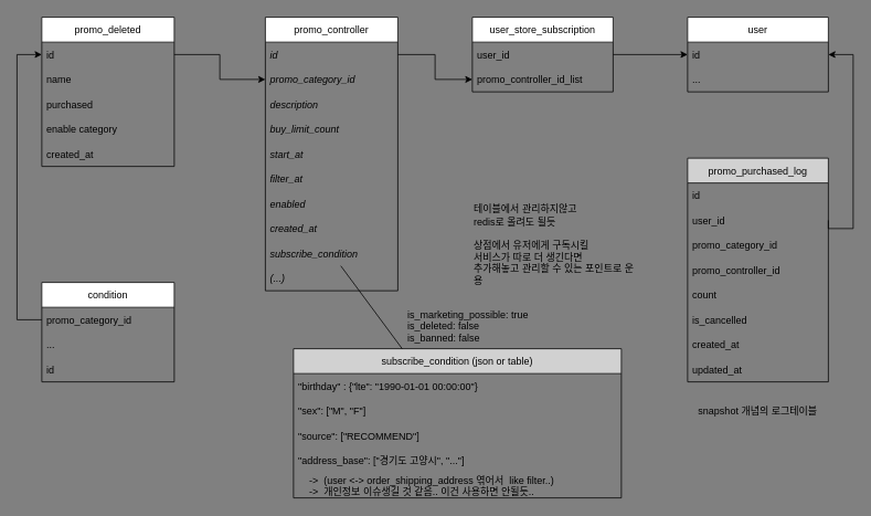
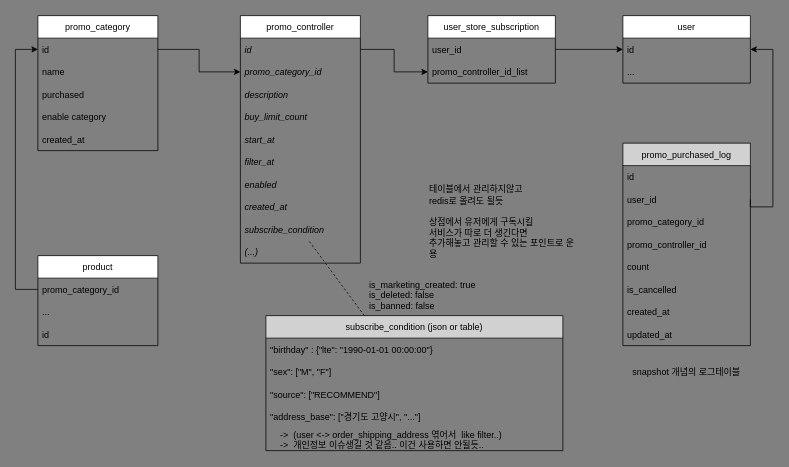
- <mxCell id="34" value="promo_deleted" style="swimlane;fontStyle=0;childLayout=stackLayout;horizontal=1;startSize=30;horizontalStack=0;resizeParent=1;resizeParentMax=0;resizeLast=0;collapsible=1;marginBottom=0;" parent="1" vertex="1"><mxGeometry x="50" y="20" width="160" height="180" as="geometry" /></mxCell>
+ <mxCell id="34" value="promo_category" style="swimlane;fontStyle=0;childLayout=stackLayout;horizontal=1;startSize=30;horizontalStack=0;resizeParent=1;resizeParentMax=0;resizeLast=0;collapsible=1;marginBottom=0;" parent="1" vertex="1"><mxGeometry x="50" y="20" width="160" height="180" as="geometry" /></mxCell>
- <mxCell id="2" value="condition" style="swimlane;fontStyle=0;childLayout=stackLayout;horizontal=1;startSize=30;horizontalStack=0;resizeParent=1;resizeParentMax=0;resizeLast=0;collapsible=1;marginBottom=0;" parent="1" vertex="1"><mxGeometry x="50" y="340" width="160" height="120" as="geometry" /></mxCell>
+ <mxCell id="2" value="product" style="swimlane;fontStyle=0;childLayout=stackLayout;horizontal=1;startSize=30;horizontalStack=0;resizeParent=1;resizeParentMax=0;resizeLast=0;collapsible=1;marginBottom=0;" parent="1" vertex="1"><mxGeometry x="50" y="340" width="160" height="120" as="geometry" /></mxCell>
- <mxCell id="49" value="" style="endArrow=none;html=1;rounded=0;" parent="1" source="42" target="21" edge="1"><mxGeometry width="50" height="50" relative="1" as="geometry"><mxPoint x="500" y="360" as="sourcePoint" /><mxPoint x="550" y="310" as="targetPoint" /></mxGeometry></mxCell>
+ <mxCell id="49" value="" style="endArrow=none;html=1;rounded=0;dashed=1;" parent="1" source="42" target="21" edge="1"><mxGeometry width="50" height="50" relative="1" as="geometry"><mxPoint x="500" y="360" as="sourcePoint" /><mxPoint x="550" y="310" as="targetPoint" /></mxGeometry></mxCell>
- <mxCell id="48" value="is_marketing_possible: true&lt;br&gt;is_deleted: false&lt;br&gt;is_banned: false&lt;br&gt;&lt;br&gt;" style="text;html=1;strokeColor=none;fillColor=none;align=left;verticalAlign=middle;whiteSpace=wrap;rounded=0;" parent="1" vertex="1"><mxGeometry x="490" y="360" width="270" height="80" as="geometry" /></mxCell>
+ <mxCell id="48" value="is_marketing_created: true&lt;br&gt;is_deleted: false&lt;br&gt;is_banned: false&lt;br&gt;&lt;br&gt;" style="text;html=1;strokeColor=none;fillColor=none;align=left;verticalAlign=middle;whiteSpace=wrap;rounded=0;" parent="1" vertex="1"><mxGeometry x="490" y="360" width="270" height="80" as="geometry" /></mxCell>
